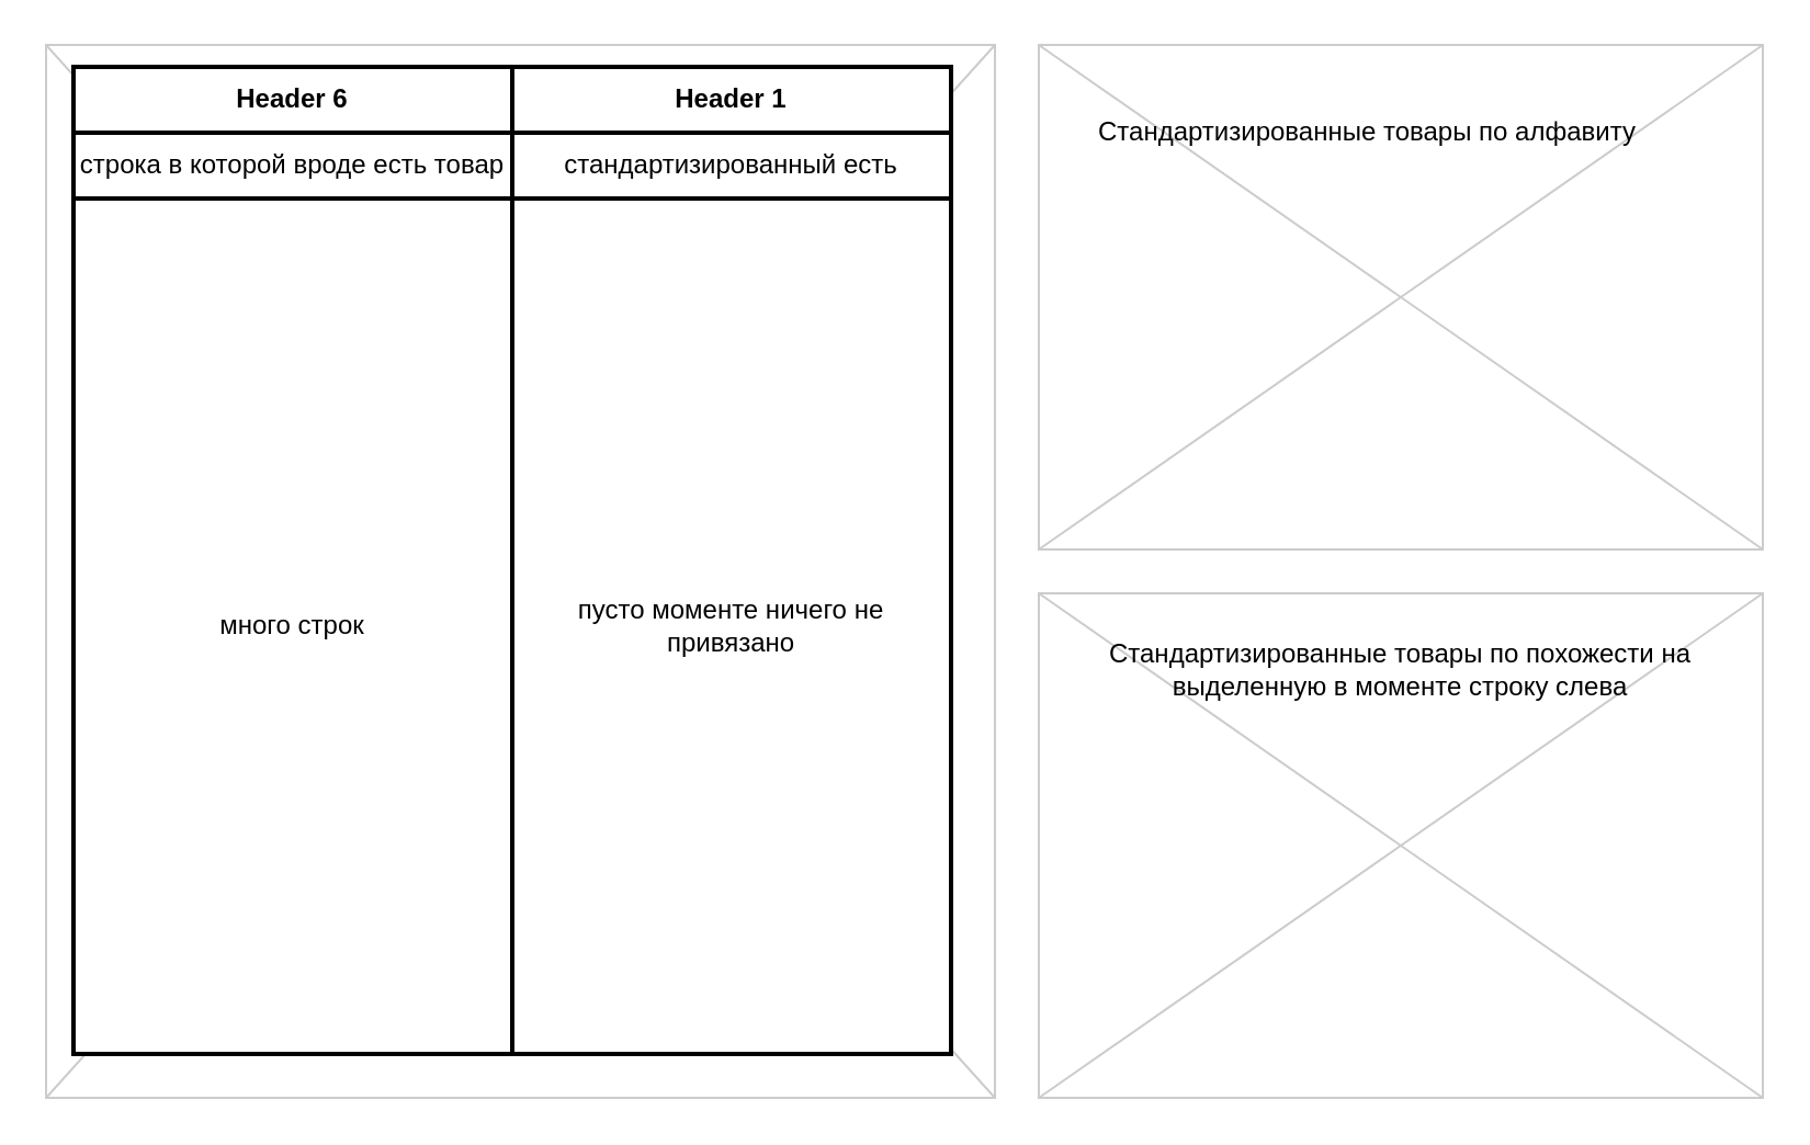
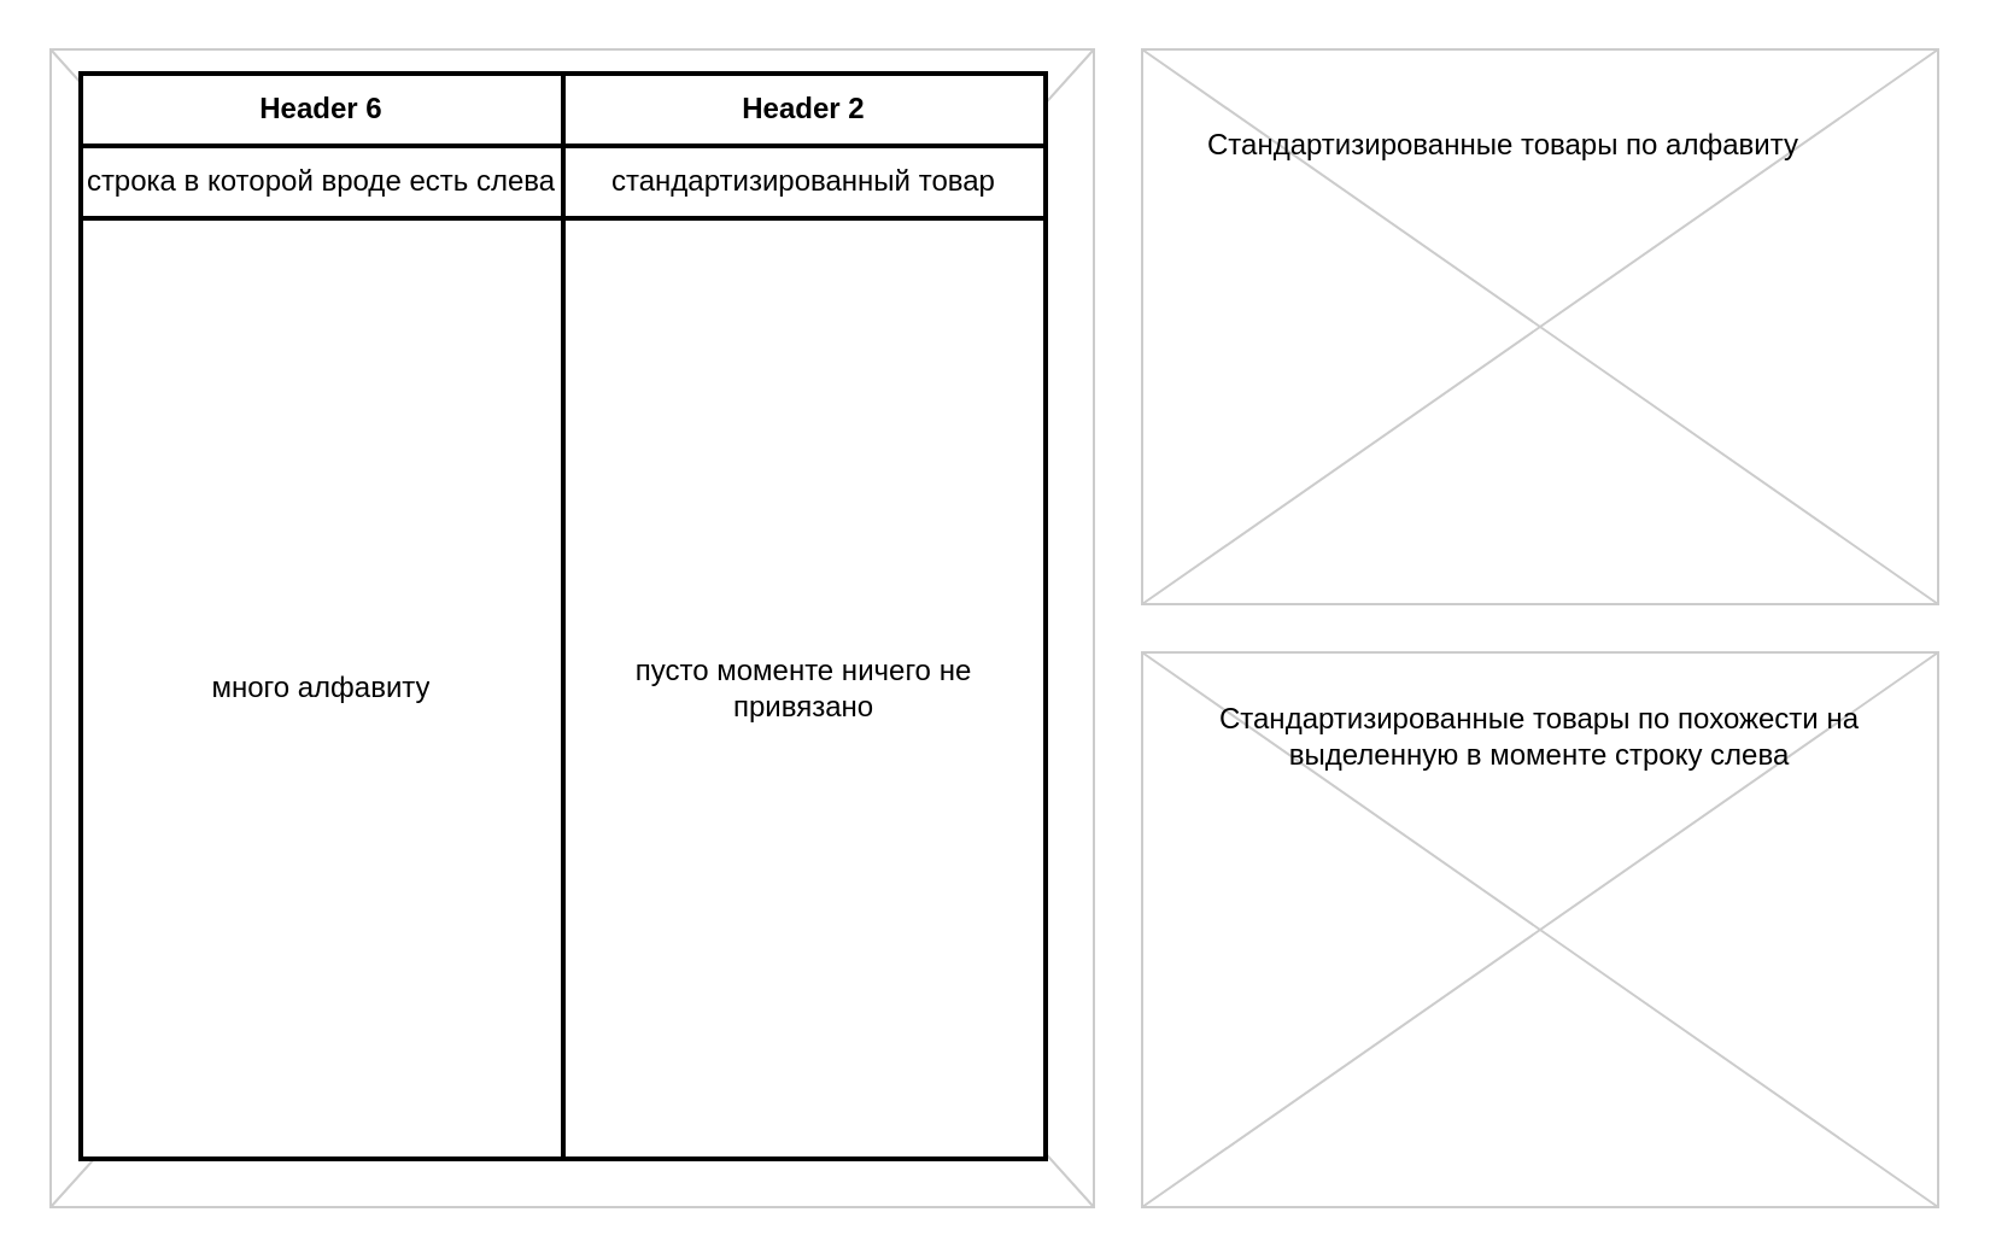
- <mxCell id="8" value="Header 1" style="shape=partialRectangle;html=1;whiteSpace=wrap;connectable=0;fillColor=none;top=0;left=0;bottom=0;right=0;overflow=hidden;fontStyle=1" vertex="1" parent="6"><mxGeometry x="200" width="200" height="30" as="geometry"><mxRectangle width="200" height="30" as="alternateBounds" /></mxGeometry></mxCell>
+ <mxCell id="8" value="Header 2" style="shape=partialRectangle;html=1;whiteSpace=wrap;connectable=0;fillColor=none;top=0;left=0;bottom=0;right=0;overflow=hidden;fontStyle=1" vertex="1" parent="6"><mxGeometry x="200" width="200" height="30" as="geometry"><mxRectangle width="200" height="30" as="alternateBounds" /></mxGeometry></mxCell>
- <mxCell id="10" value="строка в которой вроде есть товар" style="shape=partialRectangle;html=1;whiteSpace=wrap;connectable=0;fillColor=none;top=0;left=0;bottom=0;right=0;overflow=hidden;" vertex="1" parent="9"><mxGeometry width="200" height="30" as="geometry"><mxRectangle width="200" height="30" as="alternateBounds" /></mxGeometry></mxCell>
+ <mxCell id="10" value="строка в которой вроде есть слева" style="shape=partialRectangle;html=1;whiteSpace=wrap;connectable=0;fillColor=none;top=0;left=0;bottom=0;right=0;overflow=hidden;" vertex="1" parent="9"><mxGeometry width="200" height="30" as="geometry"><mxRectangle width="200" height="30" as="alternateBounds" /></mxGeometry></mxCell>
- <mxCell id="11" value="стандартизированный есть" style="shape=partialRectangle;html=1;whiteSpace=wrap;connectable=0;fillColor=none;top=0;left=0;bottom=0;right=0;overflow=hidden;" vertex="1" parent="9"><mxGeometry x="200" width="200" height="30" as="geometry"><mxRectangle width="200" height="30" as="alternateBounds" /></mxGeometry></mxCell>
+ <mxCell id="11" value="стандартизированный товар" style="shape=partialRectangle;html=1;whiteSpace=wrap;connectable=0;fillColor=none;top=0;left=0;bottom=0;right=0;overflow=hidden;" vertex="1" parent="9"><mxGeometry x="200" width="200" height="30" as="geometry"><mxRectangle width="200" height="30" as="alternateBounds" /></mxGeometry></mxCell>
- <mxCell id="13" value="много строк" style="shape=partialRectangle;html=1;whiteSpace=wrap;connectable=0;fillColor=none;top=0;left=0;bottom=0;right=0;overflow=hidden;" vertex="1" parent="12"><mxGeometry width="200" height="390" as="geometry"><mxRectangle width="200" height="390" as="alternateBounds" /></mxGeometry></mxCell>
+ <mxCell id="13" value="много алфавиту" style="shape=partialRectangle;html=1;whiteSpace=wrap;connectable=0;fillColor=none;top=0;left=0;bottom=0;right=0;overflow=hidden;" vertex="1" parent="12"><mxGeometry width="200" height="390" as="geometry"><mxRectangle width="200" height="390" as="alternateBounds" /></mxGeometry></mxCell>
